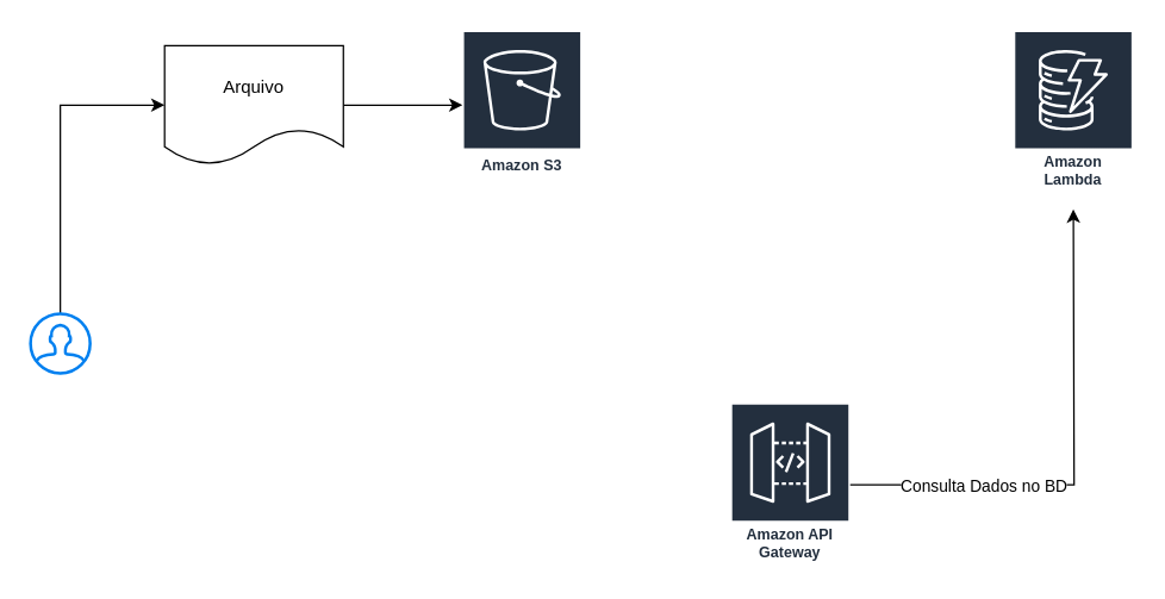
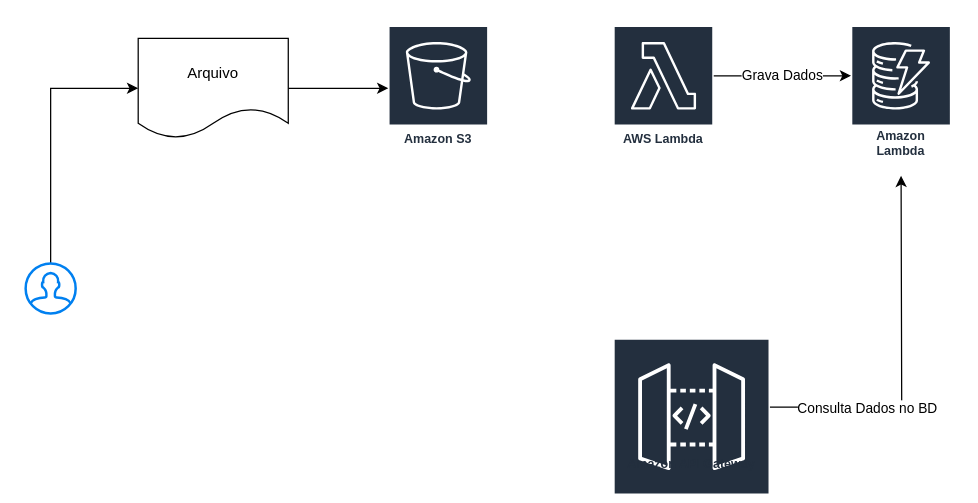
+ <mxCell id="7" value="Grava Dados" style="edgeStyle=orthogonalEdgeStyle;rounded=0;orthogonalLoop=1;jettySize=auto;html=1;" edge="1" parent="1" source="8" target="9"><mxGeometry relative="1" as="geometry"><mxPoint x="670" y="80" as="targetPoint" /><Array as="points"><mxPoint x="630" y="60" /><mxPoint x="630" y="60" /></Array></mxGeometry></mxCell>
+ <mxCell id="8" value="AWS Lambda" style="sketch=0;outlineConnect=0;fontColor=#232F3E;gradientColor=none;strokeColor=#ffffff;fillColor=#232F3E;dashed=0;verticalLabelPosition=middle;verticalAlign=bottom;align=center;html=1;whiteSpace=wrap;fontSize=10;fontStyle=1;spacing=3;shape=mxgraph.aws4.productIcon;prIcon=mxgraph.aws4.lambda;" vertex="1" parent="1"><mxGeometry x="490" y="20" width="80" height="100" as="geometry" /></mxCell>
- <mxCell id="12" value="Amazon API Gateway" style="sketch=0;outlineConnect=0;fontColor=#232F3E;gradientColor=none;strokeColor=#ffffff;fillColor=#232F3E;dashed=0;verticalLabelPosition=middle;verticalAlign=bottom;align=center;html=1;whiteSpace=wrap;fontSize=10;fontStyle=1;spacing=3;shape=mxgraph.aws4.productIcon;prIcon=mxgraph.aws4.api_gateway;" vertex="1" parent="1"><mxGeometry x="490" y="270" width="80" height="110" as="geometry" /></mxCell>
+ <mxCell id="12" value="Amazon API Gateway" style="sketch=0;outlineConnect=0;fontColor=#232F3E;gradientColor=none;strokeColor=#ffffff;fillColor=#232F3E;dashed=0;verticalLabelPosition=middle;verticalAlign=bottom;align=center;html=1;whiteSpace=wrap;fontSize=10;fontStyle=1;spacing=3;shape=mxgraph.aws4.productIcon;prIcon=mxgraph.aws4.api_gateway;" vertex="1" parent="1"><mxGeometry x="490" y="270" width="125" height="110" as="geometry" /></mxCell>
